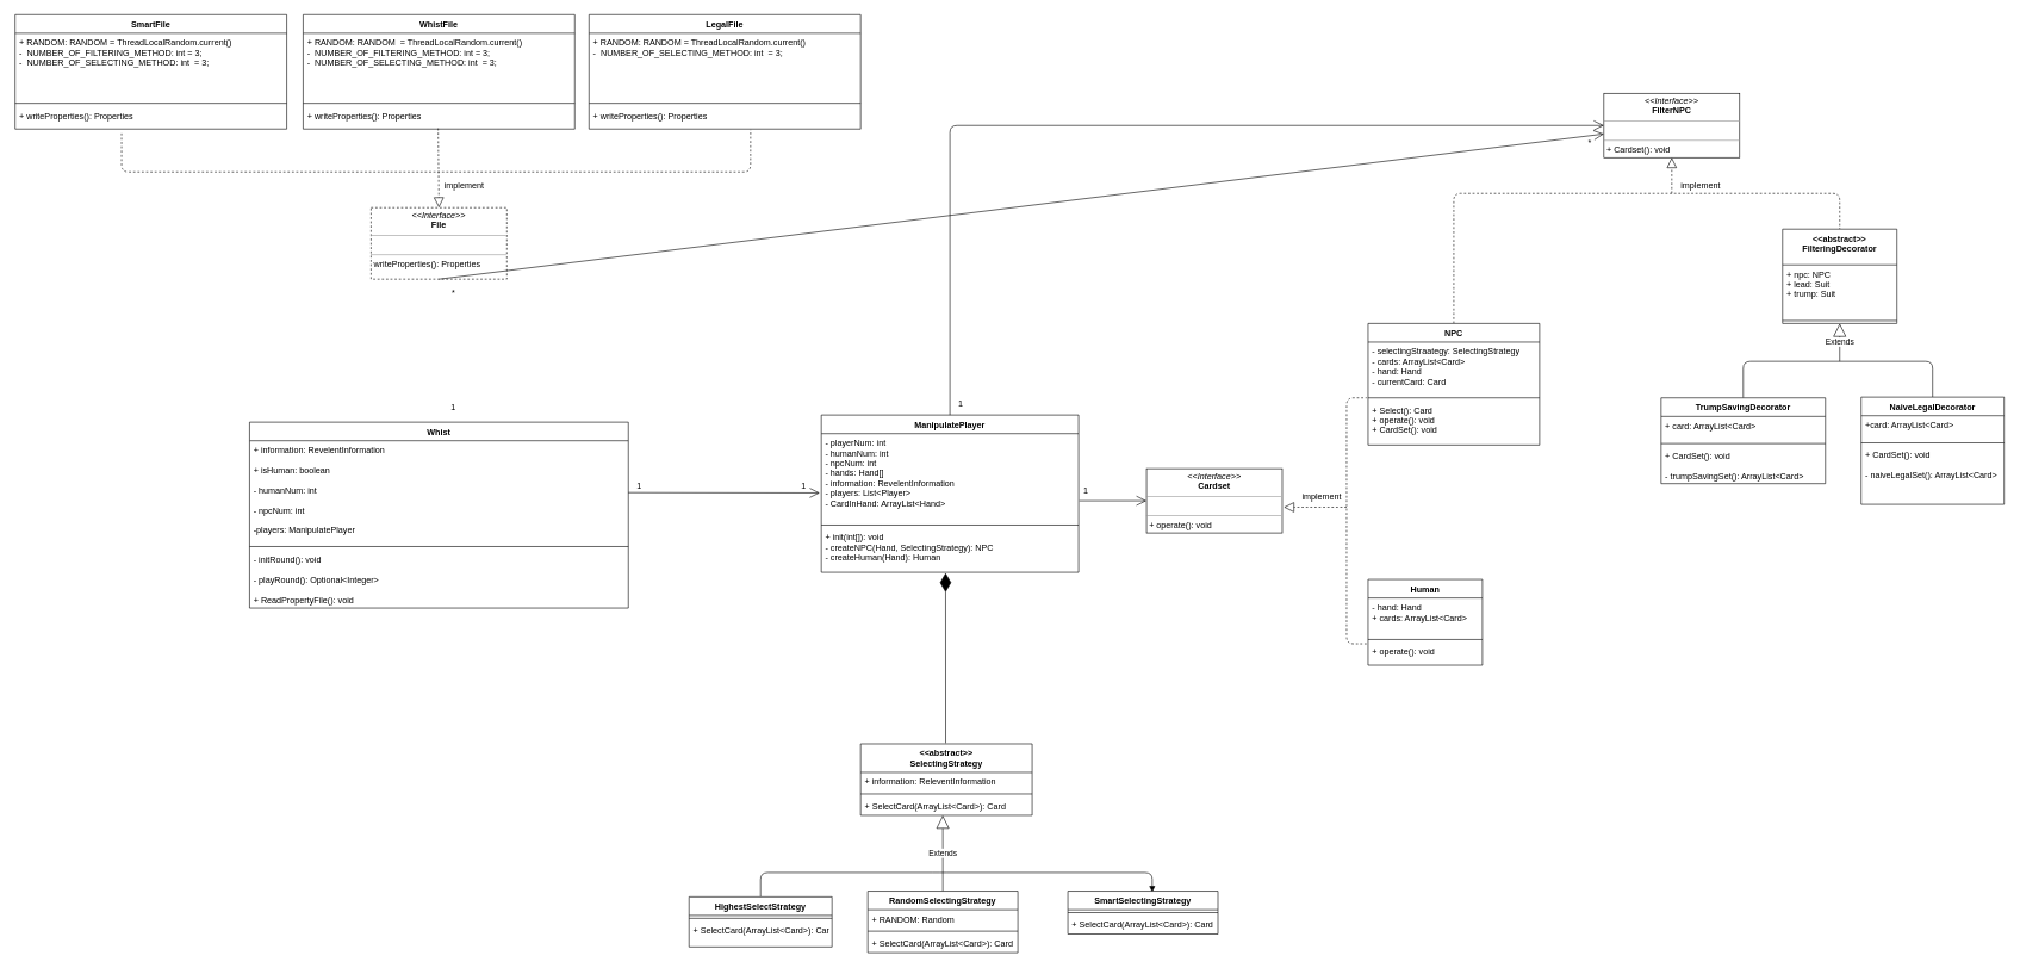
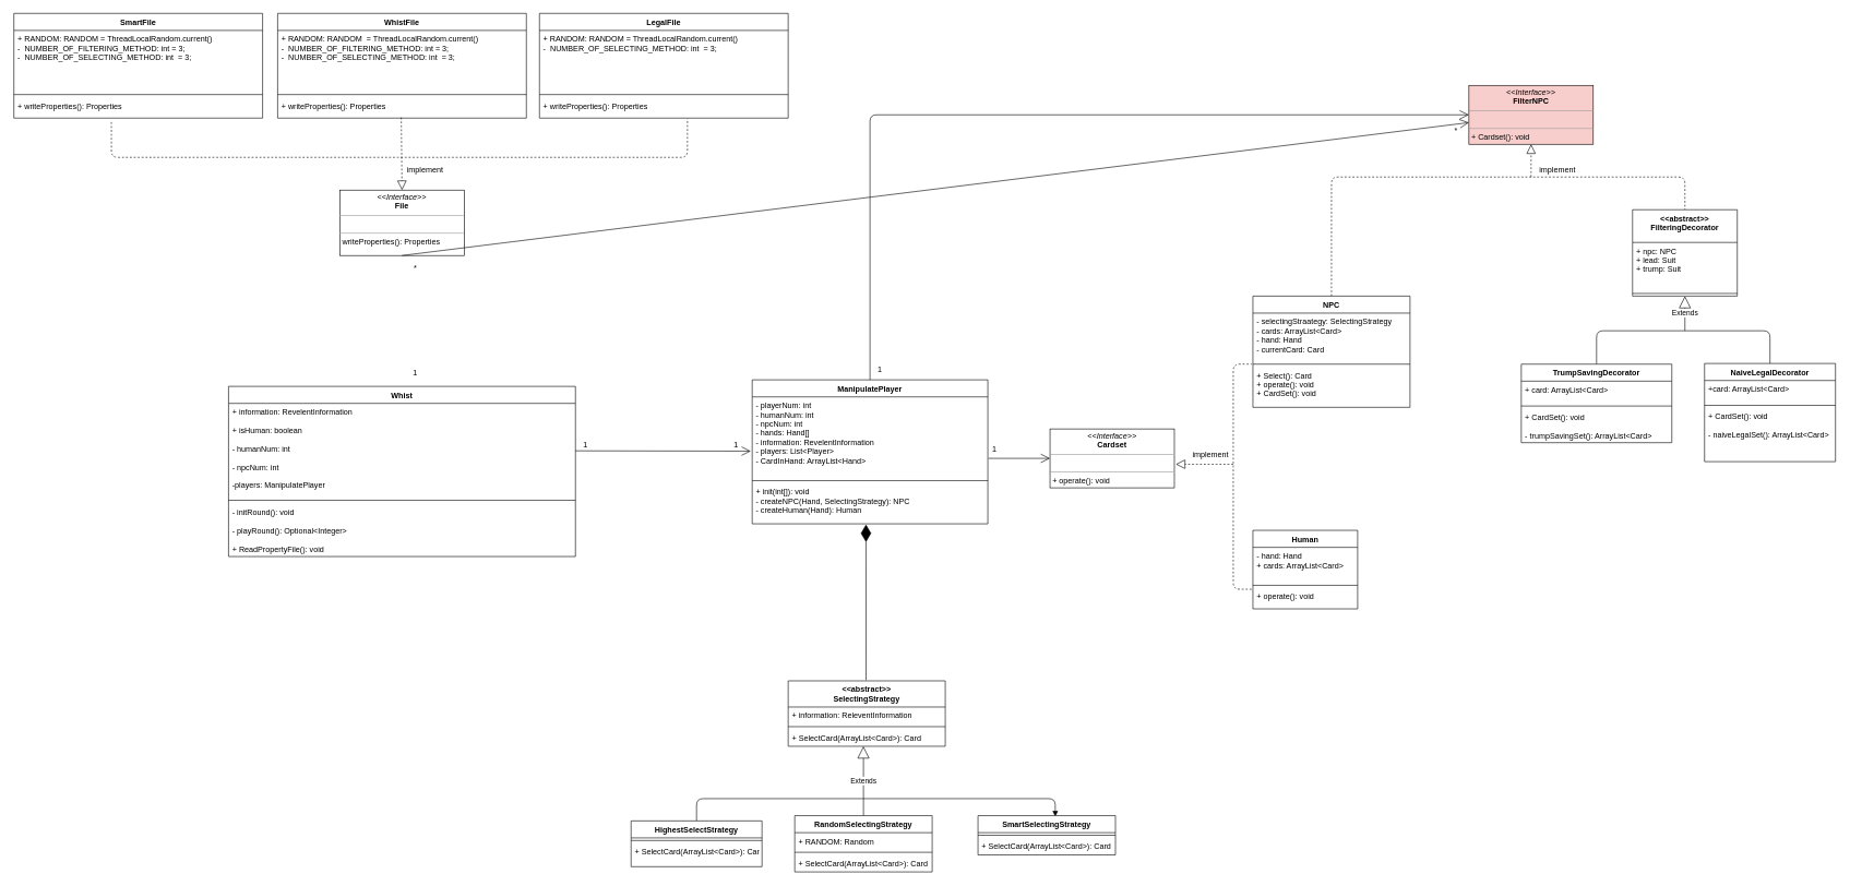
- <mxCell id="2" value="&lt;p style=&quot;margin: 0px ; margin-top: 4px ; text-align: center&quot;&gt;&lt;i&gt;&amp;lt;&amp;lt;Interface&amp;gt;&amp;gt;&lt;/i&gt;&lt;br&gt;&lt;b&gt;FilterNPC&lt;/b&gt;&lt;/p&gt;&lt;hr size=&quot;1&quot;&gt;&lt;p style=&quot;margin: 0px ; margin-left: 4px&quot;&gt;&lt;br&gt;&lt;/p&gt;&lt;hr size=&quot;1&quot;&gt;&lt;p style=&quot;margin: 0px ; margin-left: 4px&quot;&gt;+ Cardset(): void&lt;/p&gt;" style="verticalAlign=top;align=left;overflow=fill;fontSize=12;fontFamily=Helvetica;html=1;" parent="1" vertex="1"><mxGeometry x="2243" y="130" width="190" height="90" as="geometry" /></mxCell>
+ <mxCell id="2" value="&lt;p style=&quot;margin: 0px ; margin-top: 4px ; text-align: center&quot;&gt;&lt;i&gt;&amp;lt;&amp;lt;Interface&amp;gt;&amp;gt;&lt;/i&gt;&lt;br&gt;&lt;b&gt;FilterNPC&lt;/b&gt;&lt;/p&gt;&lt;hr size=&quot;1&quot;&gt;&lt;p style=&quot;margin: 0px ; margin-left: 4px&quot;&gt;&lt;br&gt;&lt;/p&gt;&lt;hr size=&quot;1&quot;&gt;&lt;p style=&quot;margin: 0px ; margin-left: 4px&quot;&gt;+ Cardset(): void&lt;/p&gt;" style="verticalAlign=top;align=left;overflow=fill;fontSize=12;fontFamily=Helvetica;html=1;fillColor=#f8cecc;" parent="1" vertex="1"><mxGeometry x="2243" y="130" width="190" height="90" as="geometry" /></mxCell>
- <mxCell id="3" value="&lt;p style=&quot;margin: 0px ; margin-top: 4px ; text-align: center&quot;&gt;&lt;i&gt;&amp;lt;&amp;lt;Interface&amp;gt;&amp;gt;&lt;/i&gt;&lt;br&gt;&lt;b&gt;File&lt;/b&gt;&lt;/p&gt;&lt;hr size=&quot;1&quot;&gt;&lt;p style=&quot;margin: 0px ; margin-left: 4px&quot;&gt;&lt;br&gt;&lt;/p&gt;&lt;hr size=&quot;1&quot;&gt;&lt;p style=&quot;margin: 0px ; margin-left: 4px&quot;&gt;writeProperties(): Properties&lt;/p&gt;" style="verticalAlign=top;align=left;overflow=fill;fontSize=12;fontFamily=Helvetica;html=1;dashed=1;" parent="1" vertex="1"><mxGeometry x="518" y="290" width="190" height="100" as="geometry" /></mxCell>
+ <mxCell id="3" value="&lt;p style=&quot;margin: 0px ; margin-top: 4px ; text-align: center&quot;&gt;&lt;i&gt;&amp;lt;&amp;lt;Interface&amp;gt;&amp;gt;&lt;/i&gt;&lt;br&gt;&lt;b&gt;File&lt;/b&gt;&lt;/p&gt;&lt;hr size=&quot;1&quot;&gt;&lt;p style=&quot;margin: 0px ; margin-left: 4px&quot;&gt;&lt;br&gt;&lt;/p&gt;&lt;hr size=&quot;1&quot;&gt;&lt;p style=&quot;margin: 0px ; margin-left: 4px&quot;&gt;writeProperties(): Properties&lt;/p&gt;" style="verticalAlign=top;align=left;overflow=fill;fontSize=12;fontFamily=Helvetica;html=1;" parent="1" vertex="1"><mxGeometry x="518" y="290" width="190" height="100" as="geometry" /></mxCell>
